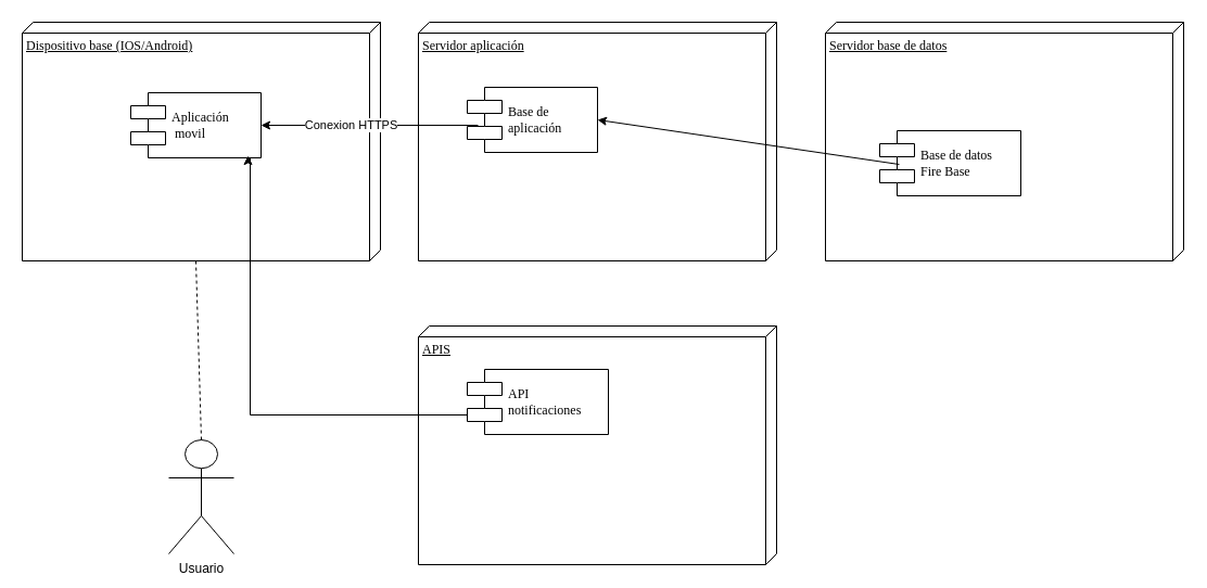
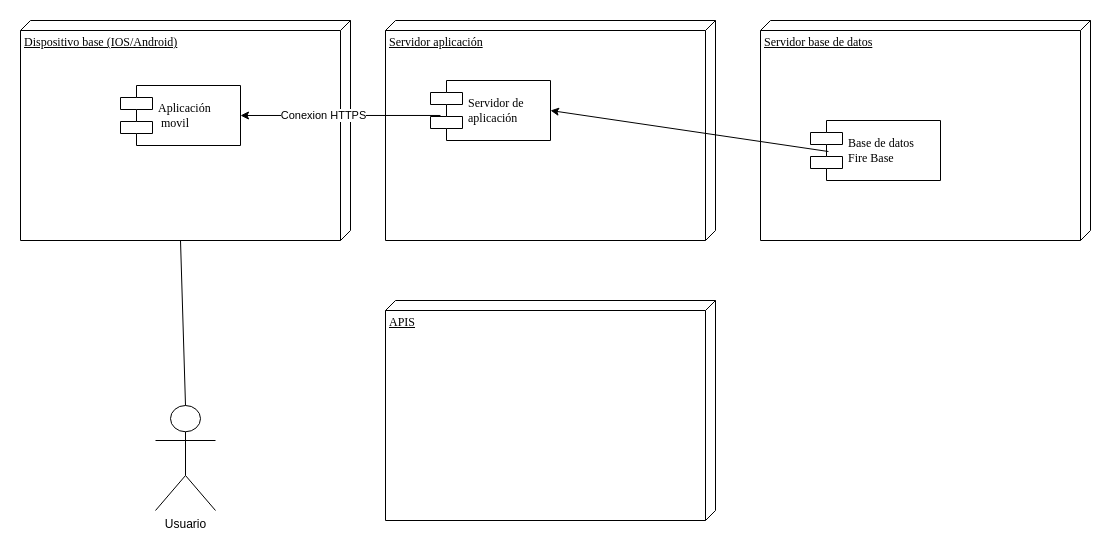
- <mxCell id="6" value="Base de&amp;nbsp;&lt;div&gt;aplicación&lt;/div&gt;" style="shape=component;align=left;spacingLeft=36;rounded=0;shadow=0;comic=0;labelBackgroundColor=none;strokeWidth=1;fontFamily=Verdana;fontSize=12;html=1;" vertex="1" parent="1"><mxGeometry x="430" y="80" width="120" height="60" as="geometry" /></mxCell>
+ <mxCell id="6" value="Servidor de&amp;nbsp;&lt;div&gt;aplicación&lt;/div&gt;" style="shape=component;align=left;spacingLeft=36;rounded=0;shadow=0;comic=0;labelBackgroundColor=none;strokeWidth=1;fontFamily=Verdana;fontSize=12;html=1;" vertex="1" parent="1"><mxGeometry x="430" y="80" width="120" height="60" as="geometry" /></mxCell>
- <mxCell id="9" value="" style="endArrow=none;html=1;rounded=0;entryX=0;entryY=0;entryDx=220;entryDy=170;entryPerimeter=0;exitX=0.5;exitY=0;exitDx=0;exitDy=0;exitPerimeter=0;dashed=1;" edge="1" parent="1" source="8" target="2"><mxGeometry width="50" height="50" relative="1" as="geometry"><mxPoint x="520" y="370" as="sourcePoint" /><mxPoint x="570" y="320" as="targetPoint" /><Array as="points" /></mxGeometry></mxCell>
+ <mxCell id="9" value="" style="endArrow=none;html=1;rounded=0;entryX=0;entryY=0;entryDx=220;entryDy=170;entryPerimeter=0;exitX=0.5;exitY=0;exitDx=0;exitDy=0;exitPerimeter=0;" edge="1" parent="1" source="8" target="2"><mxGeometry width="50" height="50" relative="1" as="geometry"><mxPoint x="520" y="370" as="sourcePoint" /><mxPoint x="570" y="320" as="targetPoint" /><Array as="points" /></mxGeometry></mxCell>
- <mxCell id="15" style="edgeStyle=orthogonalEdgeStyle;rounded=0;orthogonalLoop=1;jettySize=auto;html=1;entryX=0.9;entryY=0.967;entryDx=0;entryDy=0;exitX=0;exitY=0.7;exitDx=0;exitDy=0;entryPerimeter=0;" edge="1" parent="1" source="14" target="5"><mxGeometry relative="1" as="geometry"><mxPoint x="438" y="362.98" as="sourcePoint" /><mxPoint x="200" y="130" as="targetPoint" /><Array as="points"><mxPoint x="230" y="382" /><mxPoint x="230" y="145" /><mxPoint x="228" y="145" /></Array></mxGeometry></mxCell>
- <mxCell id="14" value="API&amp;nbsp;&lt;div&gt;notificaciones&lt;/div&gt;" style="shape=component;align=left;spacingLeft=36;rounded=0;shadow=0;comic=0;labelBackgroundColor=none;strokeWidth=1;fontFamily=Verdana;fontSize=12;html=1;" vertex="1" parent="1"><mxGeometry x="430" y="340" width="130" height="60" as="geometry" /></mxCell>
